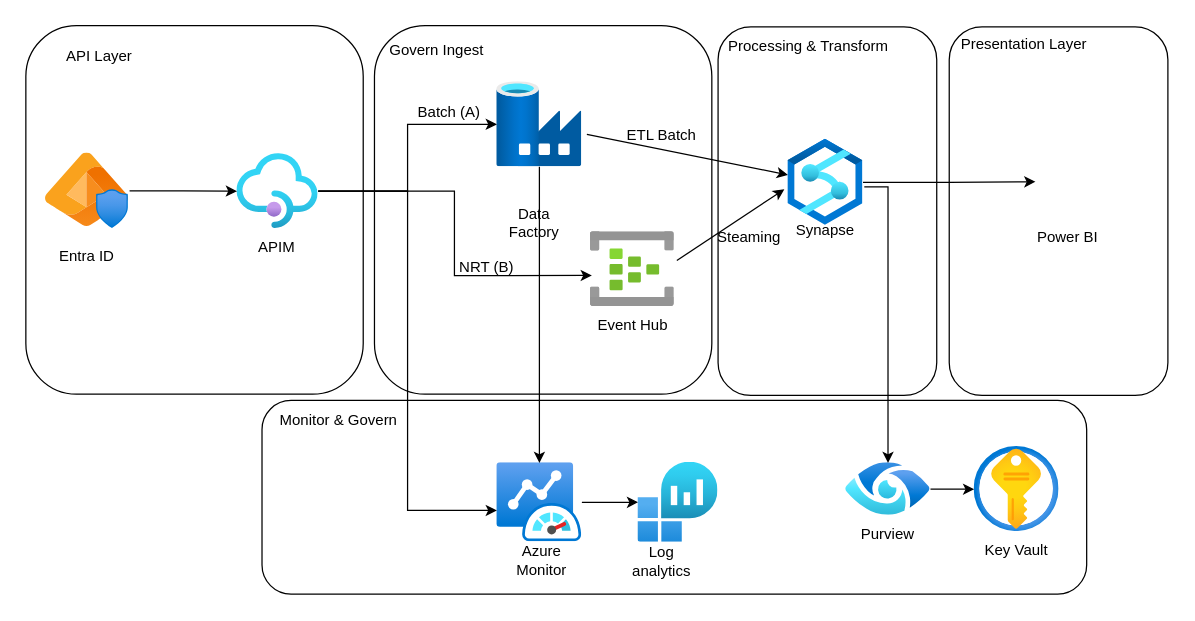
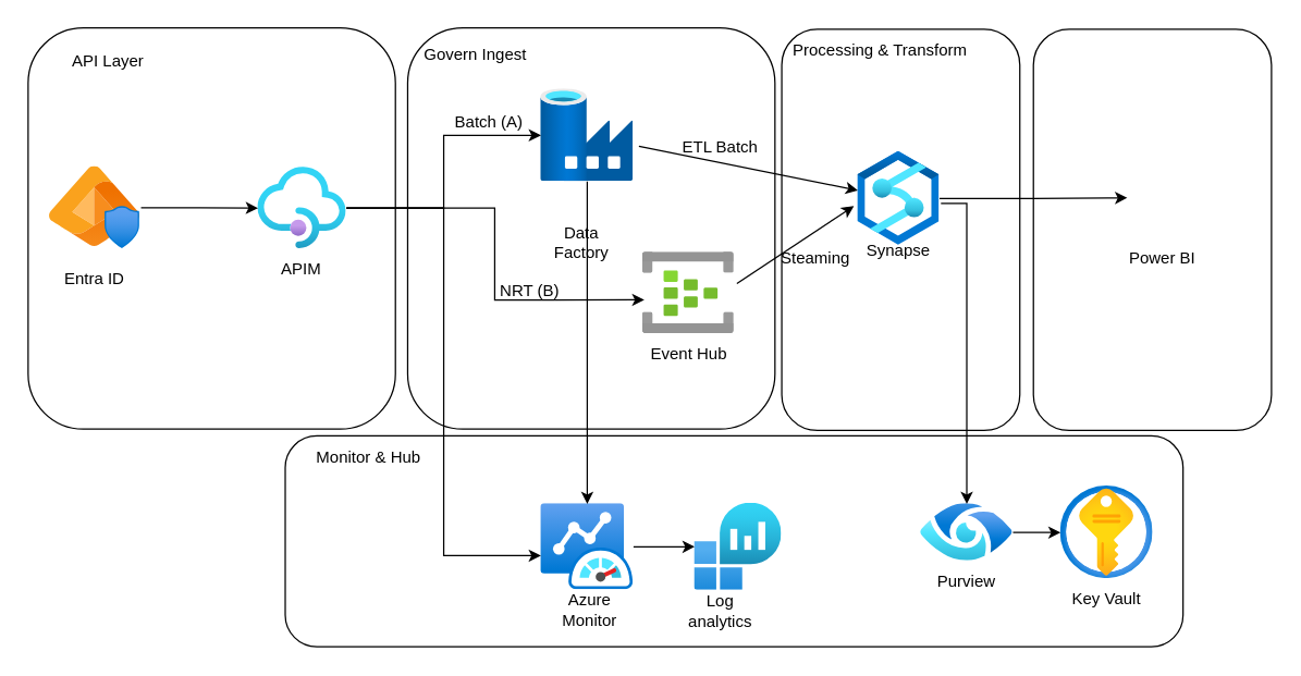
- <mxCell id="42" value="Presentation Layer" style="text;html=1;align=center;verticalAlign=middle;whiteSpace=wrap;rounded=0;" vertex="1" parent="1"><mxGeometry x="759" y="20" width="120" height="30" as="geometry" /></mxCell>
- <mxCell id="25" value="Monitor &amp;amp; Govern" style="text;html=1;align=center;verticalAlign=middle;whiteSpace=wrap;rounded=0;" vertex="1" parent="1"><mxGeometry x="160" y="321" width="221" height="30" as="geometry" /></mxCell>
+ <mxCell id="25" value="Monitor &amp;amp; Hub" style="text;html=1;align=center;verticalAlign=middle;whiteSpace=wrap;rounded=0;" vertex="1" parent="1"><mxGeometry x="160" y="321" width="221" height="30" as="geometry" /></mxCell>
